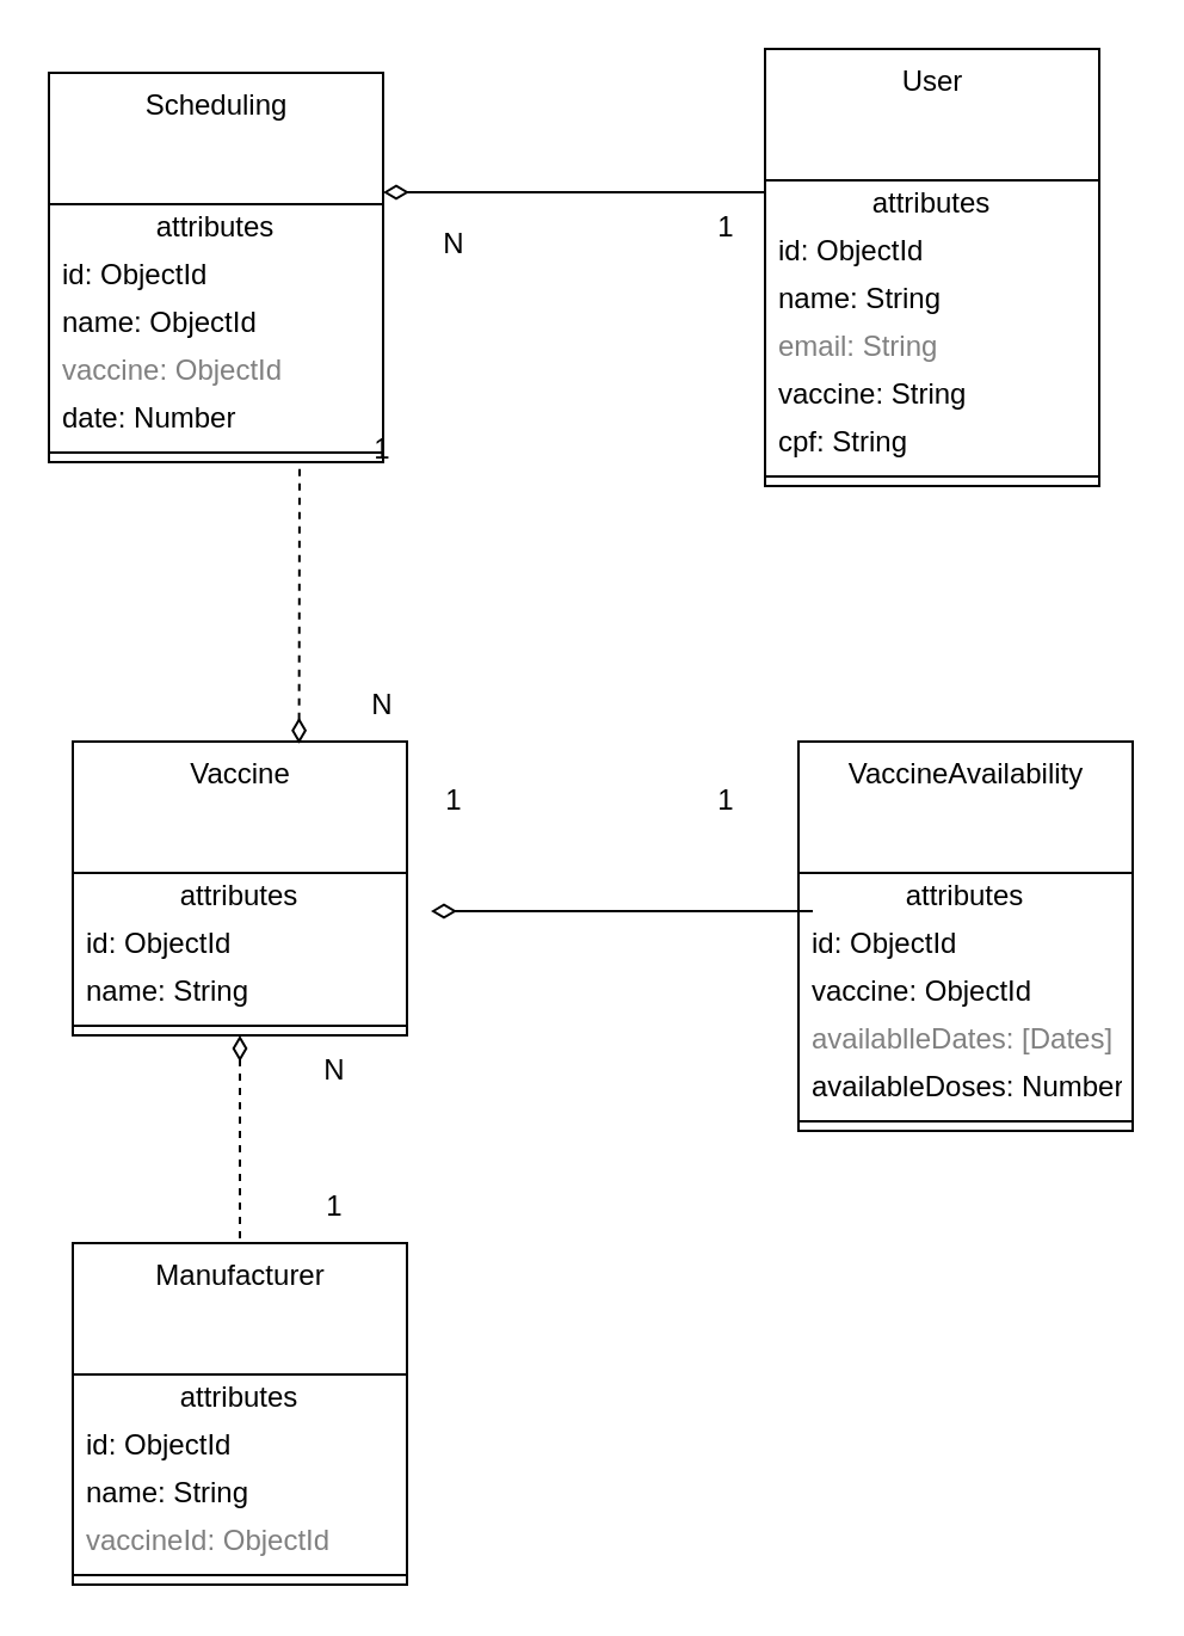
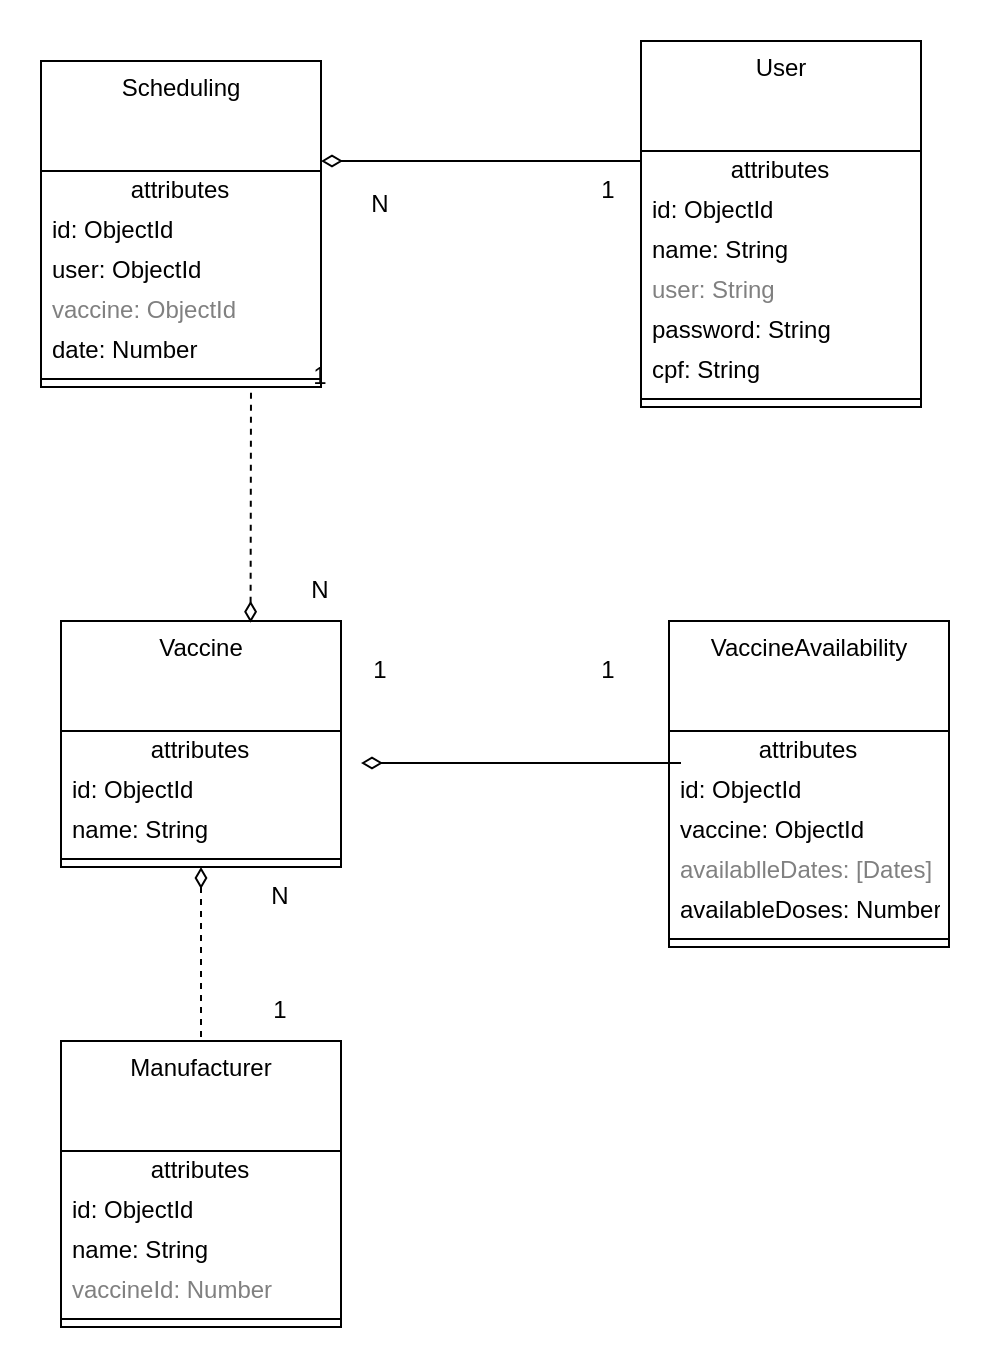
- <mxCell id="5" value="name: ObjectId" style="text;html=1;strokeColor=none;fillColor=none;align=left;verticalAlign=middle;spacingLeft=4;spacingRight=4;overflow=hidden;rotatable=0;points=[[0,0.5],[1,0.5]];portConstraint=eastwest;" parent="2" vertex="1"><mxGeometry y="95" width="140" height="20" as="geometry" /></mxCell>
+ <mxCell id="5" value="user: ObjectId" style="text;html=1;strokeColor=none;fillColor=none;align=left;verticalAlign=middle;spacingLeft=4;spacingRight=4;overflow=hidden;rotatable=0;points=[[0,0.5],[1,0.5]];portConstraint=eastwest;" parent="2" vertex="1"><mxGeometry y="95" width="140" height="20" as="geometry" /></mxCell>
- <mxCell id="13" value="email: String" style="text;html=1;strokeColor=none;fillColor=none;align=left;verticalAlign=middle;spacingLeft=4;spacingRight=4;overflow=hidden;rotatable=0;points=[[0,0.5],[1,0.5]];portConstraint=eastwest;fontColor=#808080;" parent="9" vertex="1"><mxGeometry y="115" width="140" height="20" as="geometry" /></mxCell>
+ <mxCell id="13" value="user: String" style="text;html=1;strokeColor=none;fillColor=none;align=left;verticalAlign=middle;spacingLeft=4;spacingRight=4;overflow=hidden;rotatable=0;points=[[0,0.5],[1,0.5]];portConstraint=eastwest;fontColor=#808080;" parent="9" vertex="1"><mxGeometry y="115" width="140" height="20" as="geometry" /></mxCell>
- <mxCell id="14" value="vaccine: String" style="text;html=1;strokeColor=none;fillColor=none;align=left;verticalAlign=middle;spacingLeft=4;spacingRight=4;overflow=hidden;rotatable=0;points=[[0,0.5],[1,0.5]];portConstraint=eastwest;" parent="9" vertex="1"><mxGeometry y="135" width="140" height="20" as="geometry" /></mxCell>
+ <mxCell id="14" value="password: String" style="text;html=1;strokeColor=none;fillColor=none;align=left;verticalAlign=middle;spacingLeft=4;spacingRight=4;overflow=hidden;rotatable=0;points=[[0,0.5],[1,0.5]];portConstraint=eastwest;" parent="9" vertex="1"><mxGeometry y="135" width="140" height="20" as="geometry" /></mxCell>
- <mxCell id="42" value="vaccineId: ObjectId" style="text;html=1;strokeColor=none;fillColor=none;align=left;verticalAlign=middle;spacingLeft=4;spacingRight=4;overflow=hidden;rotatable=0;points=[[0,0.5],[1,0.5]];portConstraint=eastwest;fontColor=#808080;" vertex="1" parent="38"><mxGeometry y="115" width="140" height="20" as="geometry" /></mxCell>
+ <mxCell id="42" value="vaccineId: Number" style="text;html=1;strokeColor=none;fillColor=none;align=left;verticalAlign=middle;spacingLeft=4;spacingRight=4;overflow=hidden;rotatable=0;points=[[0,0.5],[1,0.5]];portConstraint=eastwest;fontColor=#808080;" vertex="1" parent="38"><mxGeometry y="115" width="140" height="20" as="geometry" /></mxCell>
